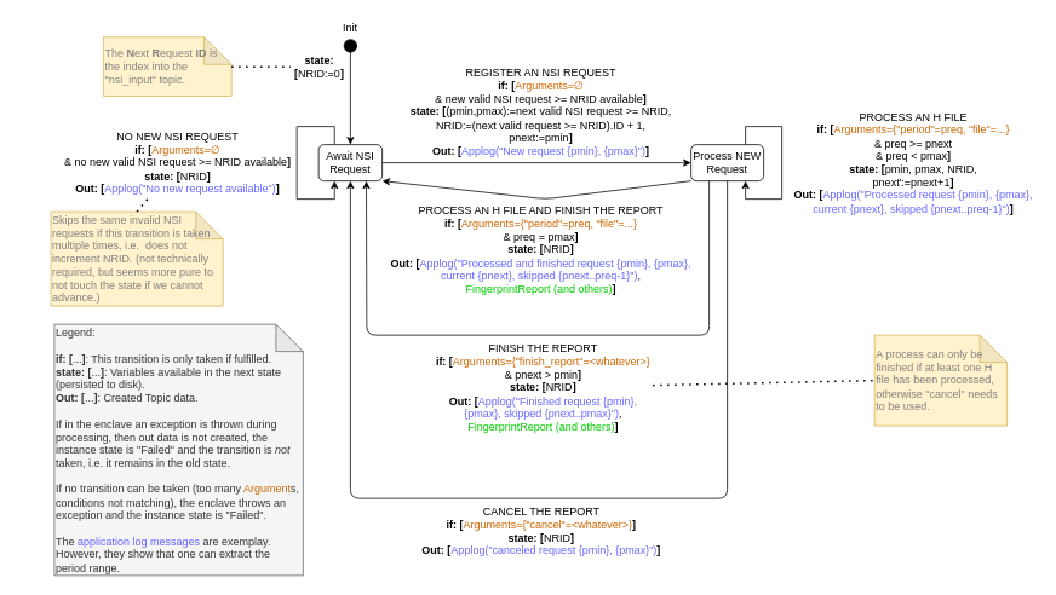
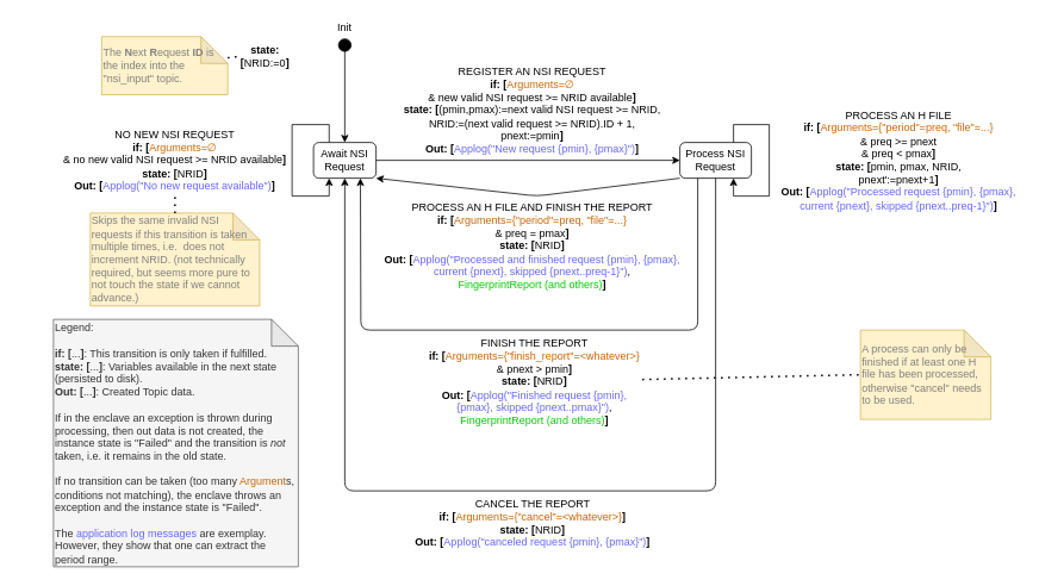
- <mxCell id="17" value="&lt;b&gt;state: [&lt;/b&gt;NRID:=0&lt;b&gt;]&lt;/b&gt;" style="text;html=1;strokeColor=none;fillColor=none;align=center;verticalAlign=middle;whiteSpace=wrap;rounded=0;" parent="1" vertex="1"><mxGeometry x="319" y="63" width="64" height="20" as="geometry" /></mxCell>
+ <mxCell id="17" value="&lt;b&gt;state: [&lt;/b&gt;NRID:=0&lt;b&gt;]&lt;/b&gt;" style="text;html=1;strokeColor=none;fillColor=none;align=center;verticalAlign=middle;whiteSpace=wrap;rounded=0;" parent="1" vertex="1"><mxGeometry x="264" y="53" width="64" height="20" as="geometry" /></mxCell>
- <mxCell id="4" value="Process NEW Request" style="rounded=1;whiteSpace=wrap;html=1;fontSize=12;glass=0;strokeWidth=1;shadow=0;" parent="1" vertex="1"><mxGeometry x="760" y="159" width="80" height="40" as="geometry" /></mxCell>
+ <mxCell id="4" value="Process NSI Request" style="rounded=1;whiteSpace=wrap;html=1;fontSize=12;glass=0;strokeWidth=1;shadow=0;" parent="1" vertex="1"><mxGeometry x="760" y="159" width="80" height="40" as="geometry" /></mxCell>
- <mxCell id="24" value="&lt;font color=&quot;#808080&quot;&gt;Skips the same invalid NSI requests if this transition is taken multiple times, i.e.&amp;nbsp; does not increment NRID. (not technically required, but seems more pure to not touch the state if we cannot advance.)&lt;/font&gt;" style="shape=note;whiteSpace=wrap;html=1;backgroundOutline=1;darkOpacity=0.05;fillColor=#fff2cc;strokeColor=#d6b656;align=left;" parent="1" vertex="1"><mxGeometry x="55.25" y="233" width="189.5" height="104" as="geometry" /></mxCell>
+ <mxCell id="24" value="&lt;font color=&quot;#808080&quot;&gt;Skips the same invalid NSI requests if this transition is taken multiple times, i.e.&amp;nbsp; does not increment NRID. (not technically required, but seems more pure to not touch the state if we cannot advance.)&lt;/font&gt;" style="shape=note;whiteSpace=wrap;html=1;backgroundOutline=1;darkOpacity=0.05;fillColor=#fff2cc;strokeColor=#d6b656;align=left;" parent="1" vertex="1"><mxGeometry x="100.25" y="238" width="189.5" height="104" as="geometry" /></mxCell>
